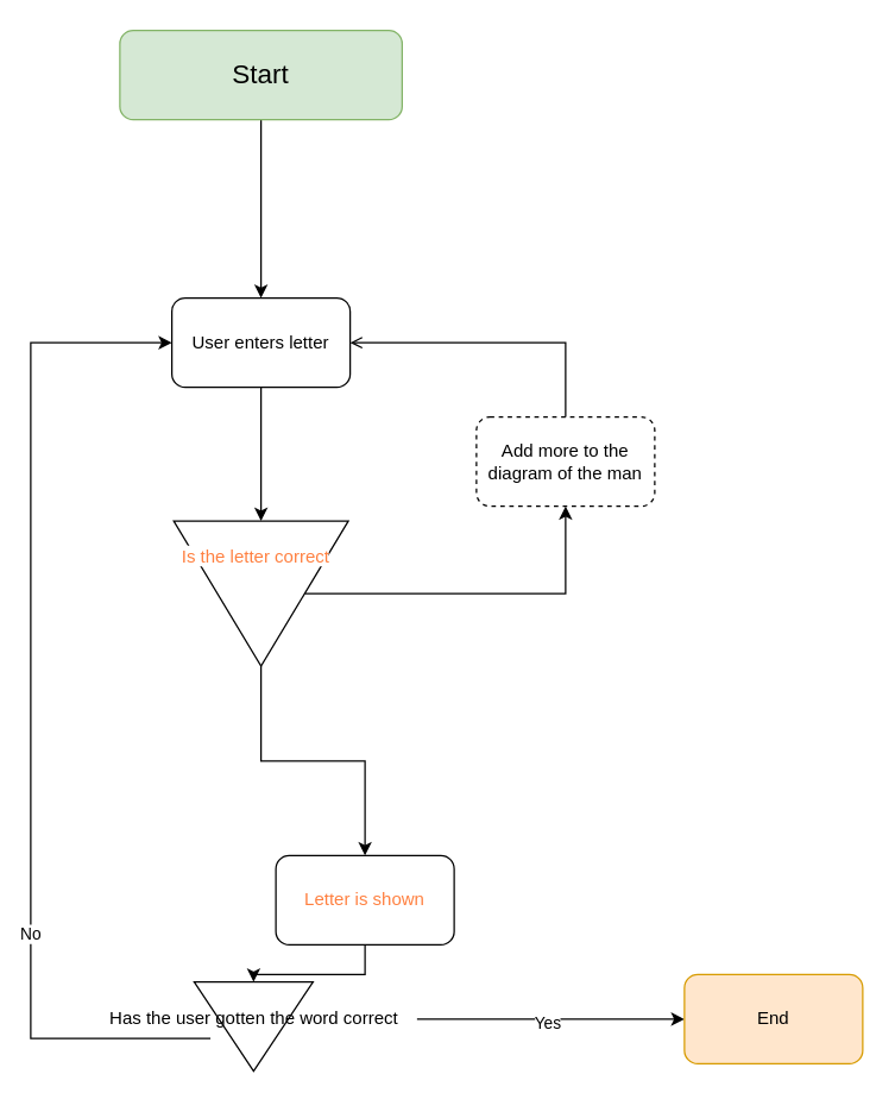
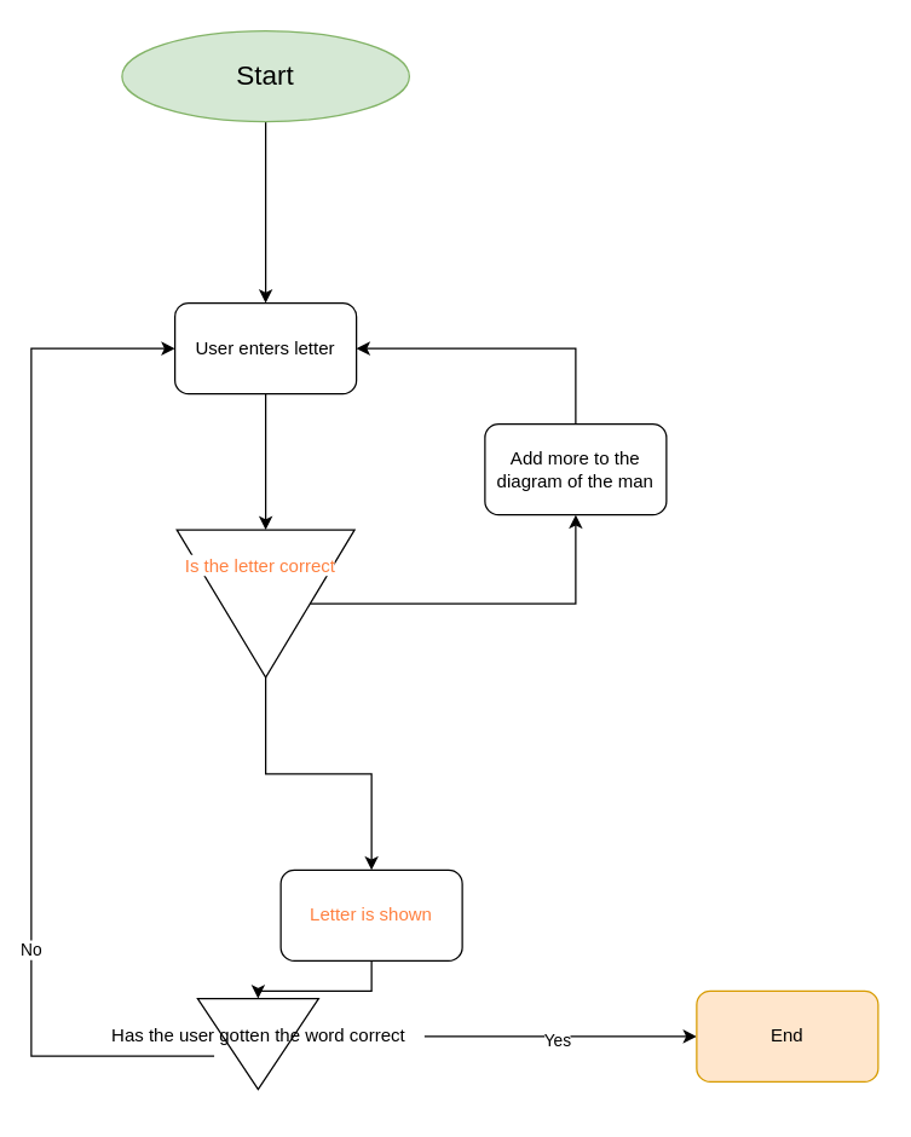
- <mxCell id="3" value="Start" style="rounded=1;whiteSpace=wrap;html=1;fillColor=#d5e8d4;strokeColor=#82b366;fontSize=18;" vertex="1" parent="1"><mxGeometry x="80" y="20" width="190" height="60" as="geometry" /></mxCell>
+ <mxCell id="3" value="Start" style="ellipse;whiteSpace=wrap;html=1;fillColor=#d5e8d4;strokeColor=#82b366;fontSize=18;" vertex="1" parent="1"><mxGeometry x="80" y="20" width="190" height="60" as="geometry" /></mxCell>
- <mxCell id="14" style="edgeStyle=orthogonalEdgeStyle;rounded=0;orthogonalLoop=1;jettySize=auto;html=1;exitX=0.5;exitY=0;exitDx=0;exitDy=0;entryX=1;entryY=0.5;entryDx=0;entryDy=0;endArrow=open;" edge="1" parent="1" source="15" target="8"><mxGeometry relative="1" as="geometry" /></mxCell>
+ <mxCell id="14" style="edgeStyle=orthogonalEdgeStyle;rounded=0;orthogonalLoop=1;jettySize=auto;html=1;exitX=0.5;exitY=0;exitDx=0;exitDy=0;entryX=1;entryY=0.5;entryDx=0;entryDy=0;" edge="1" parent="1" source="15" target="8"><mxGeometry relative="1" as="geometry" /></mxCell>
- <mxCell id="15" value="Add more to the diagram of the man" style="rounded=1;whiteSpace=wrap;html=1;dashed=1;" vertex="1" parent="1"><mxGeometry x="320" y="280" width="120" height="60" as="geometry" /></mxCell>
+ <mxCell id="15" value="Add more to the diagram of the man" style="rounded=1;whiteSpace=wrap;html=1;" vertex="1" parent="1"><mxGeometry x="320" y="280" width="120" height="60" as="geometry" /></mxCell>
